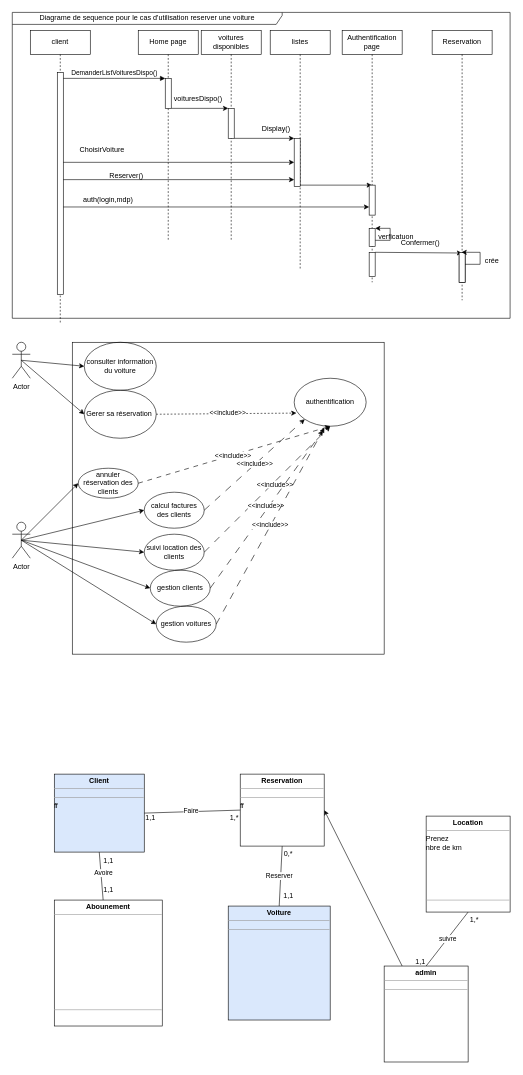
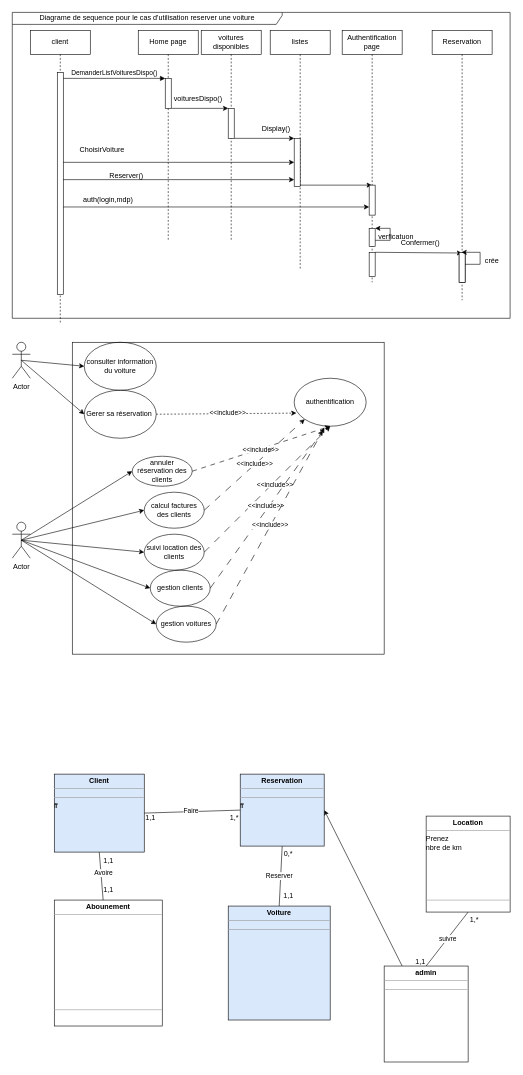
- <mxCell id="37" value="annuler réservation des&lt;br/&gt;clients" style="ellipse;whiteSpace=wrap;html=1;fillColor=none;" parent="1" vertex="1"><mxGeometry x="130" y="780" width="100" height="50" as="geometry" /></mxCell>
+ <mxCell id="37" value="annuler réservation des&lt;br/&gt;clients" style="ellipse;whiteSpace=wrap;html=1;fillColor=none;" parent="1" vertex="1"><mxGeometry x="220" y="760" width="100" height="50" as="geometry" /></mxCell>
- <mxCell id="62" value="&lt;p style=&quot;margin:0px;margin-top:4px;text-align:center;&quot;&gt;&lt;b&gt;Reservation&lt;/b&gt;&lt;/p&gt;&lt;hr size=&quot;1&quot;&gt;&lt;div style=&quot;height:2px;&quot;&gt;&lt;/div&gt;&lt;hr size=&quot;1&quot;&gt;&lt;div style=&quot;height:2px;&quot;&gt;ff&lt;/div&gt;" style="verticalAlign=top;align=left;overflow=fill;fontSize=12;fontFamily=Helvetica;html=1;whiteSpace=wrap;" parent="1" vertex="1"><mxGeometry x="400" y="1290" width="140" height="120" as="geometry" /></mxCell>
+ <mxCell id="62" value="&lt;p style=&quot;margin:0px;margin-top:4px;text-align:center;&quot;&gt;&lt;b&gt;Reservation&lt;/b&gt;&lt;/p&gt;&lt;hr size=&quot;1&quot;&gt;&lt;div style=&quot;height:2px;&quot;&gt;&lt;/div&gt;&lt;hr size=&quot;1&quot;&gt;&lt;div style=&quot;height:2px;&quot;&gt;ff&lt;/div&gt;" style="verticalAlign=top;align=left;overflow=fill;fontSize=12;fontFamily=Helvetica;html=1;whiteSpace=wrap;fillColor=#dae8fc;" parent="1" vertex="1"><mxGeometry x="400" y="1290" width="140" height="120" as="geometry" /></mxCell>
